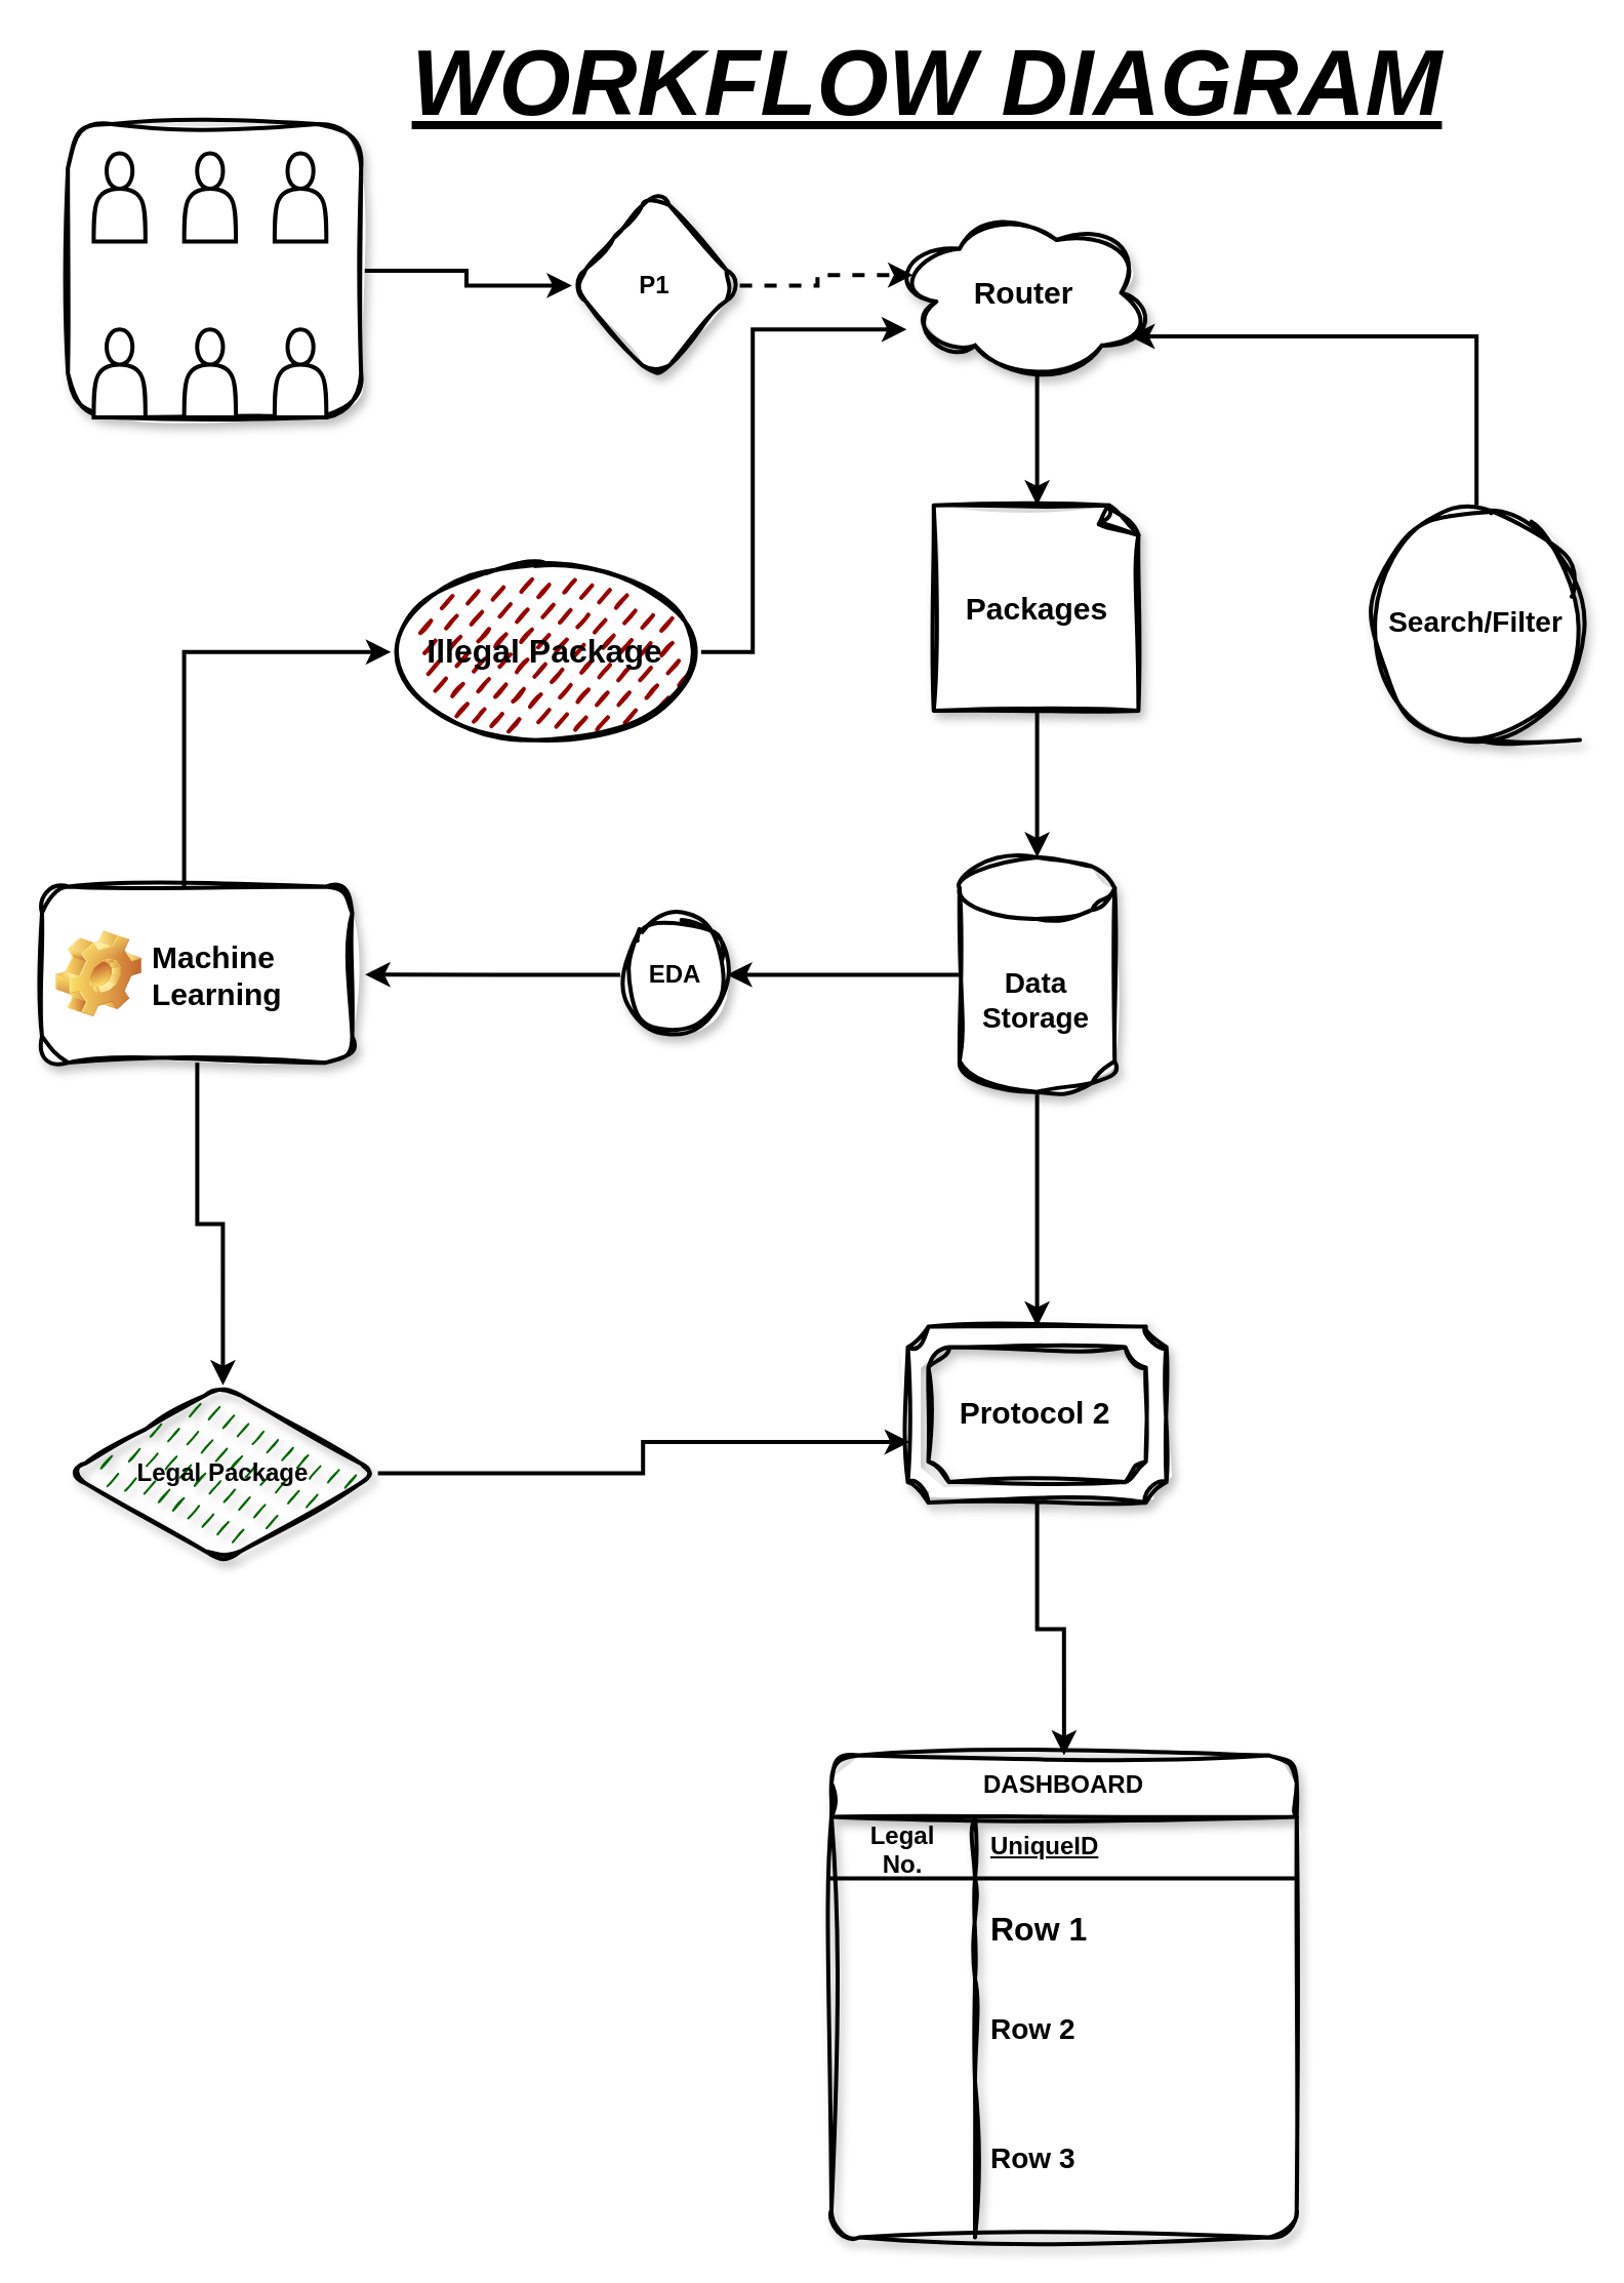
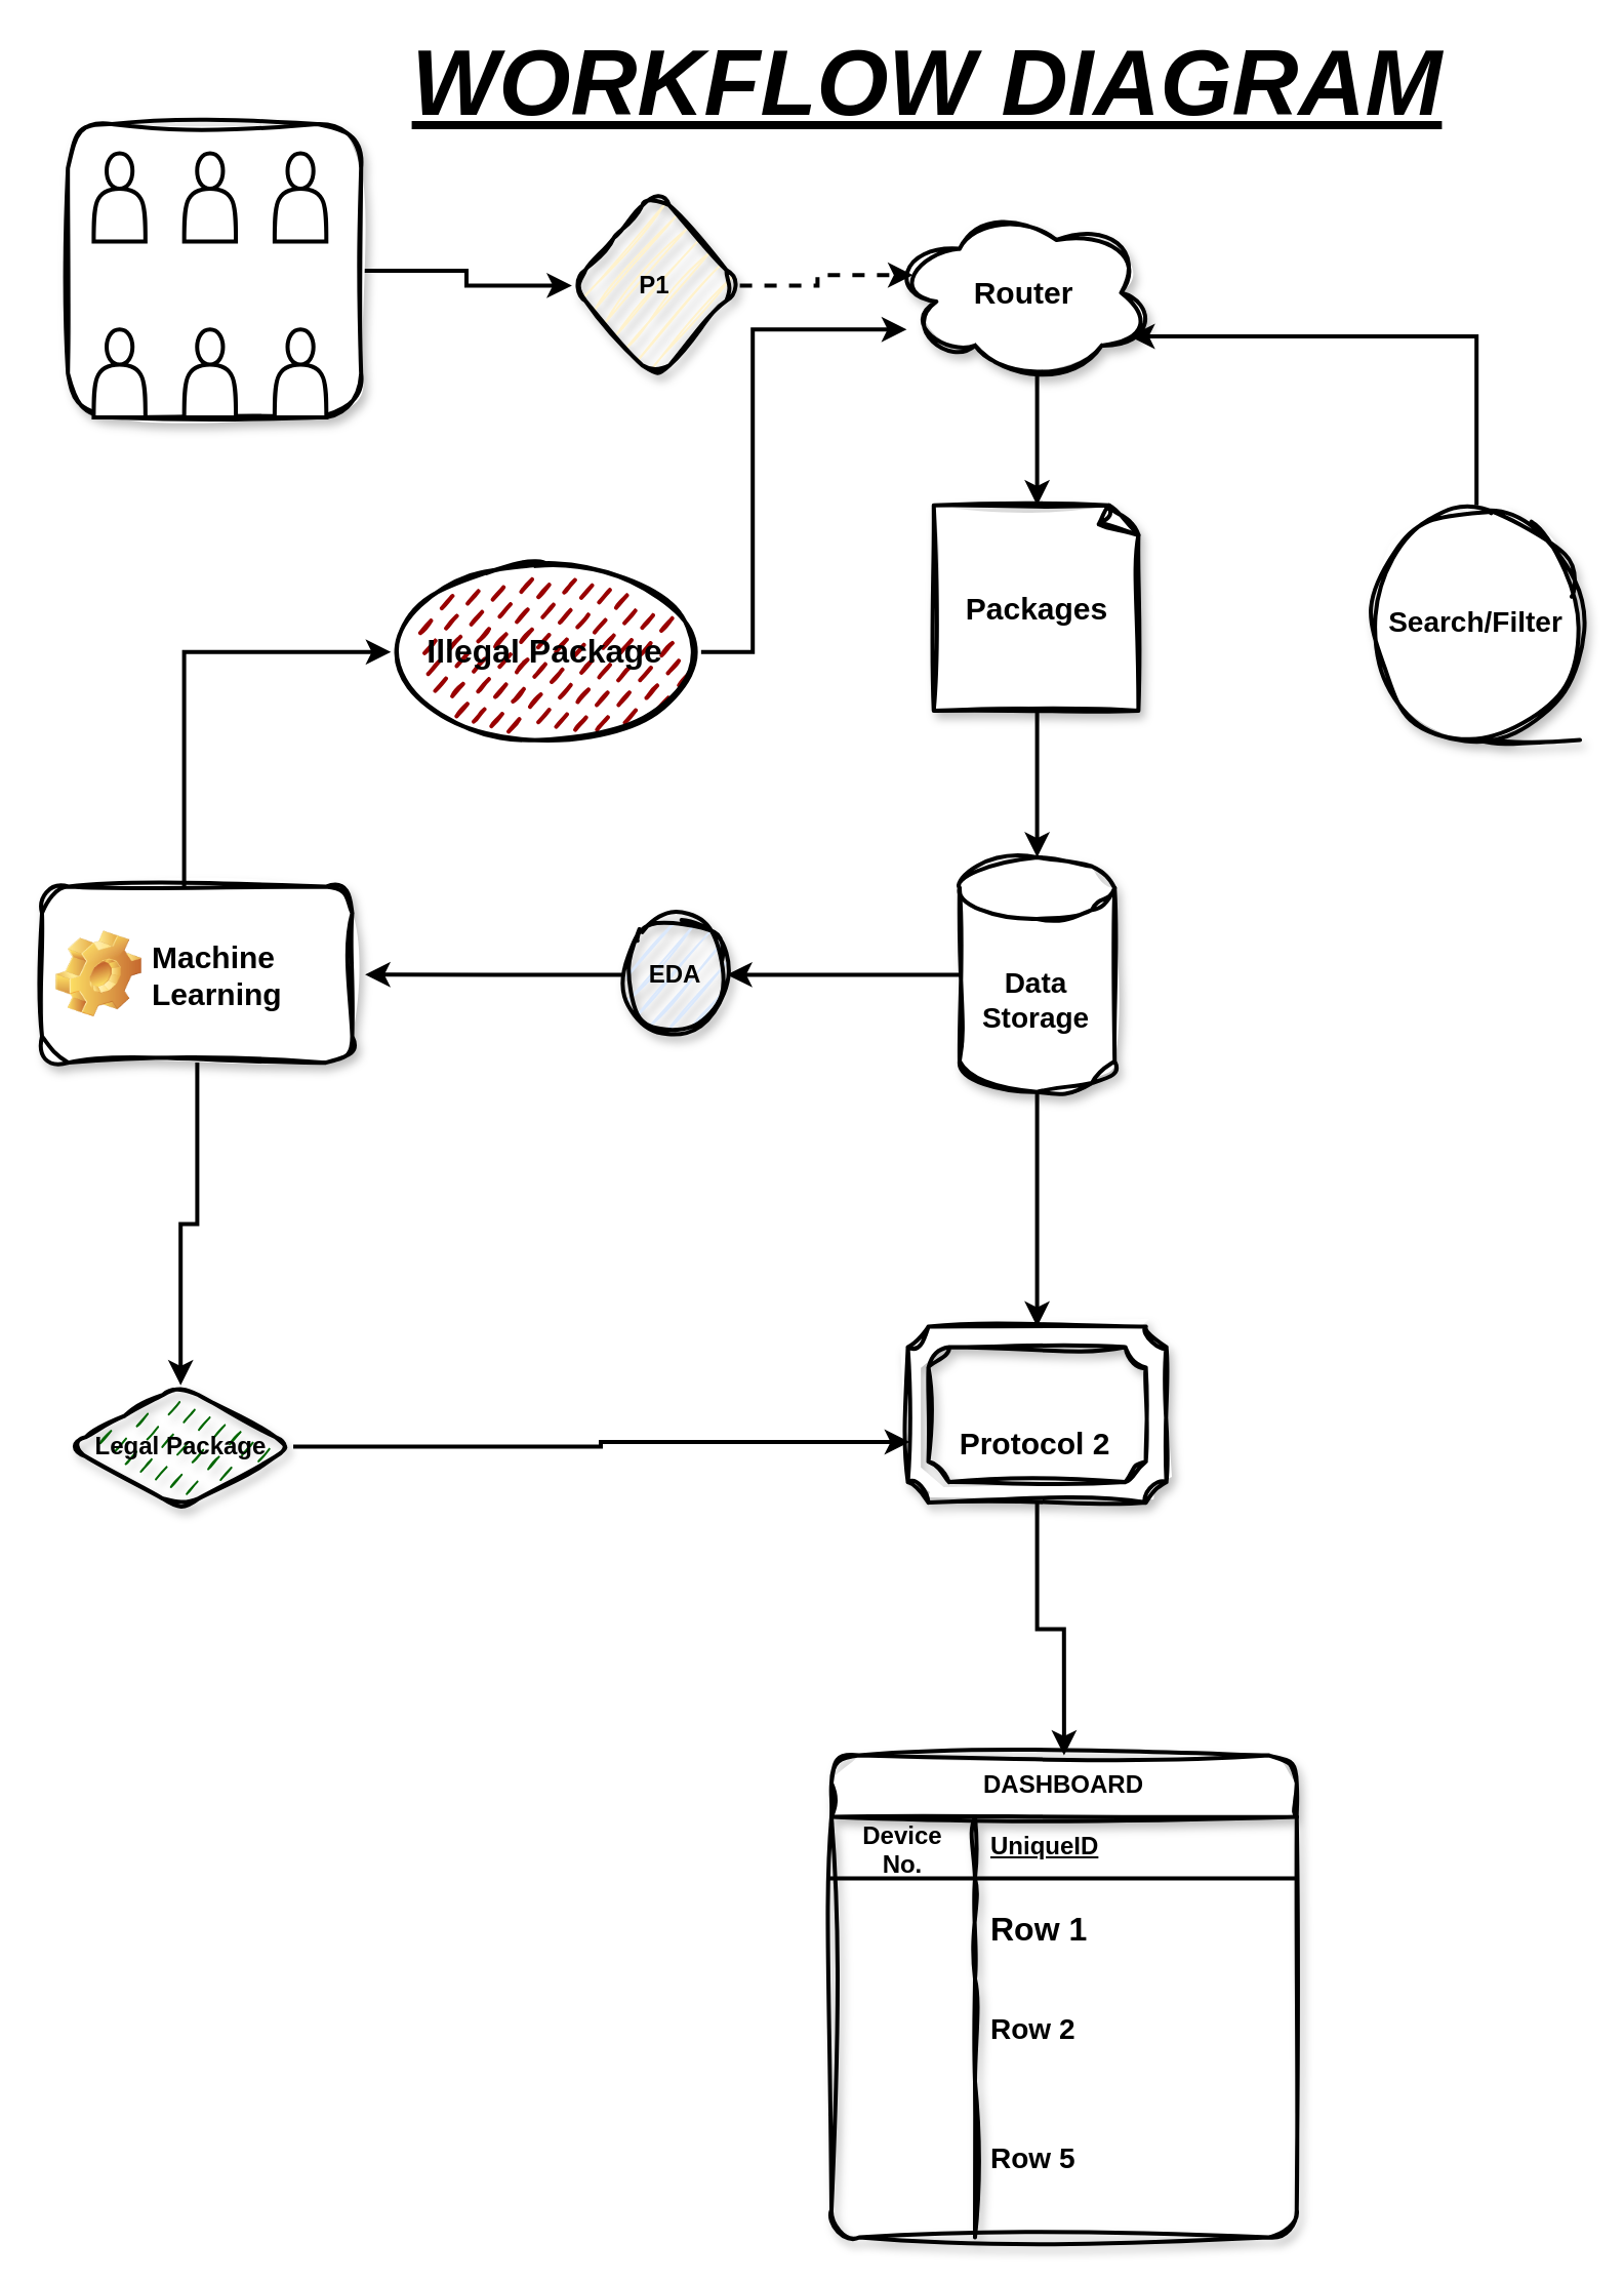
- <mxCell id="4" value="P1" style="rhombus;whiteSpace=wrap;html=1;shadow=1;rounded=1;sketch=1;curveFitting=1;jiggle=2;strokeWidth=2;fontStyle=1" vertex="1" parent="2"><mxGeometry x="258.403" y="32.172" width="81.933" height="92.942" as="geometry" /></mxCell>
+ <mxCell id="4" value="P1" style="rhombus;whiteSpace=wrap;html=1;shadow=1;rounded=1;sketch=1;curveFitting=1;jiggle=2;strokeWidth=2;fontStyle=1;fillColor=#fff2cc;" vertex="1" parent="2"><mxGeometry x="258.403" y="32.172" width="81.933" height="92.942" as="geometry" /></mxCell>
- <mxCell id="32" value="EDA" style="ellipse;whiteSpace=wrap;html=1;shadow=1;sketch=1;curveFitting=1;jiggle=2;strokeWidth=2;fontStyle=1" vertex="1" parent="2"><mxGeometry x="283.613" y="386.066" width="50.42" height="57.195" as="geometry" /></mxCell>
+ <mxCell id="32" value="EDA" style="ellipse;whiteSpace=wrap;html=1;shadow=1;sketch=1;curveFitting=1;jiggle=2;strokeWidth=2;fontStyle=1;fillColor=#dae8fc;" vertex="1" parent="2"><mxGeometry x="283.613" y="386.066" width="50.42" height="57.195" as="geometry" /></mxCell>
- <mxCell id="14" value="&lt;font style=&quot;font-size: 15px;&quot;&gt;Protocol 2&lt;/font&gt;" style="text;html=1;align=center;verticalAlign=middle;resizable=0;points=[];autosize=1;strokeColor=none;fillColor=none;sketch=1;curveFitting=1;jiggle=2;shadow=1;strokeWidth=2;fontStyle=1" vertex="1" parent="2"><mxGeometry x="441.001" y="612.821" width="86" height="30" as="geometry" /></mxCell>
+ <mxCell id="14" value="&lt;font style=&quot;font-size: 15px;&quot;&gt;Protocol 2&lt;/font&gt;" style="text;html=1;align=center;verticalAlign=middle;resizable=0;points=[];autosize=1;strokeColor=none;fillColor=none;sketch=1;curveFitting=1;jiggle=2;shadow=1;strokeWidth=2;fontStyle=1" vertex="1" parent="2"><mxGeometry x="441.001" y="627.821" width="86" height="30" as="geometry" /></mxCell>
- <mxCell id="43" value="&lt;font style=&quot;color: light-dark(rgb(0, 0, 0), rgb(0, 0, 0));&quot;&gt;&lt;span&gt;Legal Package&lt;/span&gt;&lt;/font&gt;" style="rhombus;whiteSpace=wrap;html=1;strokeWidth=2;fillWeight=-1;hachureGap=8;fillStyle=dashed;fillColor=#006600;sketch=1;shadow=1;rounded=1;fontStyle=1" vertex="1" parent="2"><mxGeometry x="12.605" y="614.846" width="151.261" height="85.792" as="geometry" /></mxCell>
+ <mxCell id="43" value="&lt;font style=&quot;color: light-dark(rgb(0, 0, 0), rgb(0, 0, 0));&quot;&gt;&lt;span&gt;Legal Package&lt;/span&gt;&lt;/font&gt;" style="rhombus;whiteSpace=wrap;html=1;strokeWidth=2;fillWeight=-1;hachureGap=8;fillStyle=dashed;fillColor=#006600;sketch=1;shadow=1;rounded=1;fontStyle=1" vertex="1" parent="2"><mxGeometry x="12.605" y="614.846" width="110" height="60" as="geometry" /></mxCell>
- <mxCell id="18" value="Legal&lt;br&gt;No." style="shape=partialRectangle;connectable=0;fillColor=none;top=0;left=0;bottom=0;right=0;fontStyle=1;overflow=hidden;whiteSpace=wrap;html=1;strokeWidth=2;" vertex="1" parent="17"><mxGeometry width="70.0" height="30" as="geometry"><mxRectangle width="70.0" height="30" as="alternateBounds" /></mxGeometry></mxCell>
+ <mxCell id="18" value="Device&lt;br&gt;No." style="shape=partialRectangle;connectable=0;fillColor=none;top=0;left=0;bottom=0;right=0;fontStyle=1;overflow=hidden;whiteSpace=wrap;html=1;strokeWidth=2;" vertex="1" parent="17"><mxGeometry width="70.0" height="30" as="geometry"><mxRectangle width="70.0" height="30" as="alternateBounds" /></mxGeometry></mxCell>
- <mxCell id="28" value="&lt;font style=&quot;font-size: 14px;&quot;&gt;Row 3&lt;/font&gt;" style="shape=partialRectangle;connectable=0;fillColor=none;top=0;left=0;bottom=0;right=0;align=left;spacingLeft=6;overflow=hidden;whiteSpace=wrap;html=1;strokeWidth=2;fontStyle=1" vertex="1" parent="26"><mxGeometry x="70.0" width="156.89" height="76" as="geometry"><mxRectangle width="156.89" height="76" as="alternateBounds" /></mxGeometry></mxCell>
+ <mxCell id="28" value="&lt;font style=&quot;font-size: 14px;&quot;&gt;Row 5&lt;/font&gt;" style="shape=partialRectangle;connectable=0;fillColor=none;top=0;left=0;bottom=0;right=0;align=left;spacingLeft=6;overflow=hidden;whiteSpace=wrap;html=1;strokeWidth=2;fontStyle=1" vertex="1" parent="26"><mxGeometry x="70.0" width="156.89" height="76" as="geometry"><mxRectangle width="156.89" height="76" as="alternateBounds" /></mxGeometry></mxCell>
